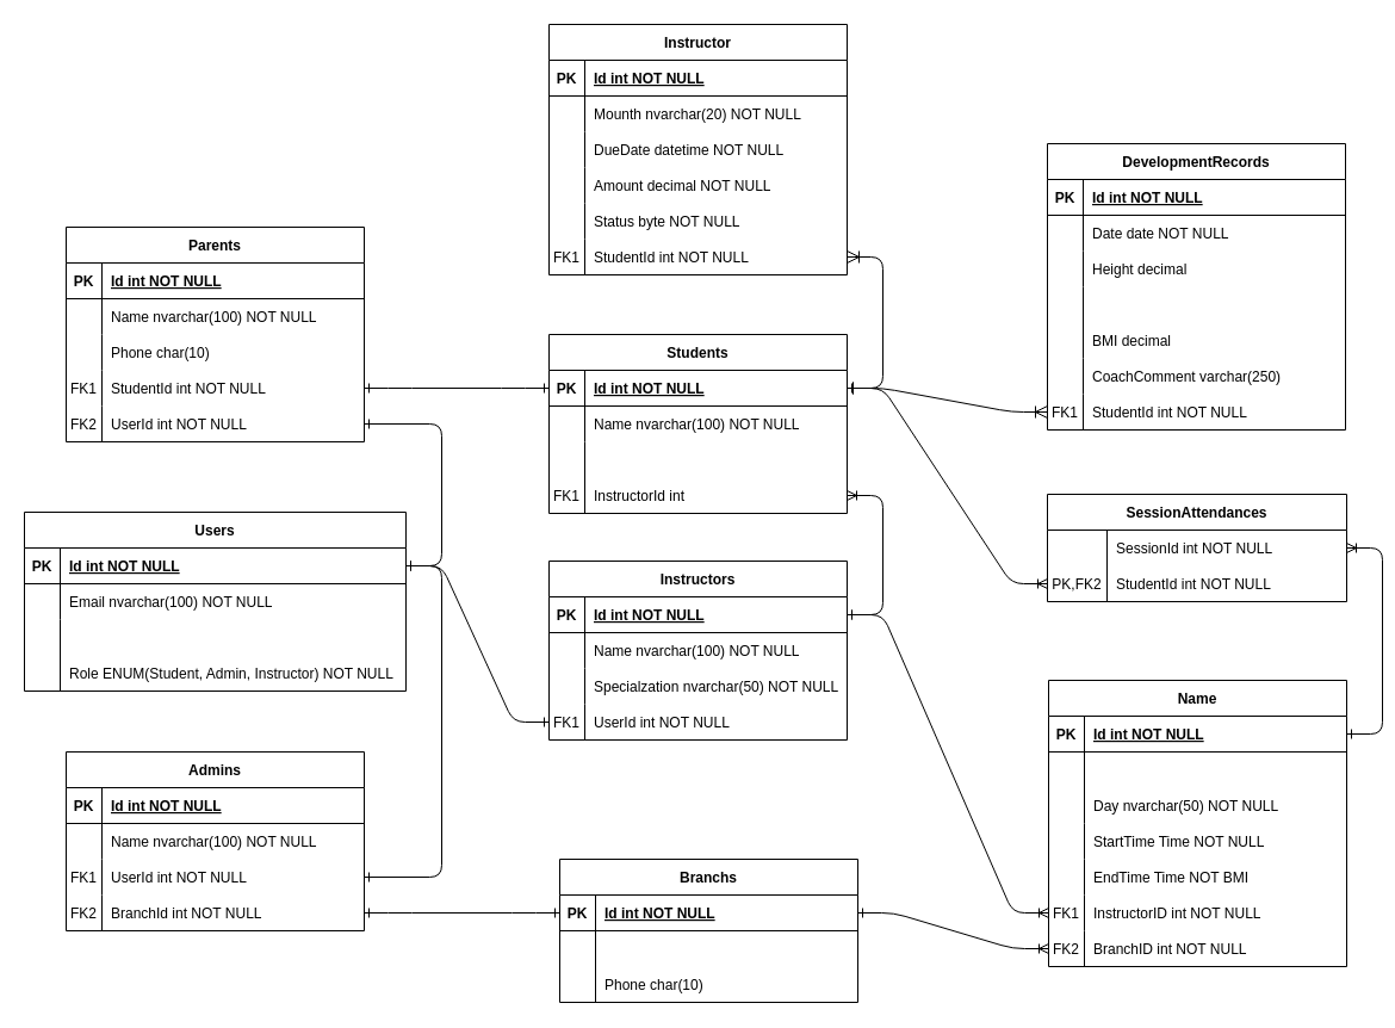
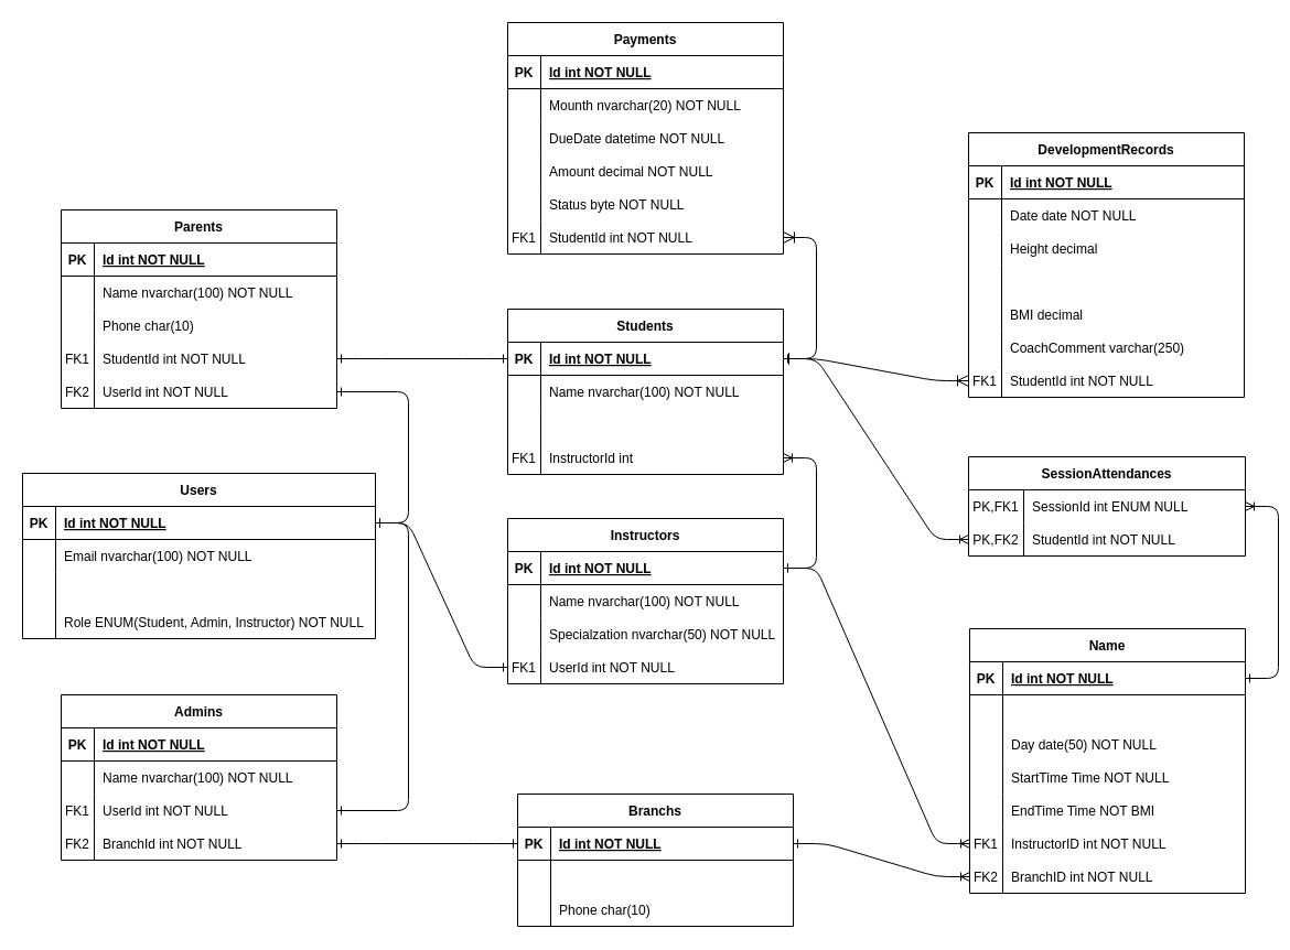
- <mxCell id="70" value="Instructor" style="shape=table;startSize=30;container=1;collapsible=1;childLayout=tableLayout;fixedRows=1;rowLines=0;fontStyle=1;align=center;resizeLast=1;" parent="1" vertex="1"><mxGeometry x="460" width="250" height="210" as="geometry" y="20" /></mxCell>
+ <mxCell id="70" value="Payments" style="shape=table;startSize=30;container=1;collapsible=1;childLayout=tableLayout;fixedRows=1;rowLines=0;fontStyle=1;align=center;resizeLast=1;" parent="1" vertex="1"><mxGeometry x="460" width="250" height="210" as="geometry" y="20" /></mxCell>
+ <mxCell id="124" value="PK,FK1" style="shape=partialRectangle;overflow=hidden;connectable=0;fillColor=none;top=0;left=0;bottom=0;right=0;" parent="123" vertex="1"><mxGeometry width="50.0" height="30" as="geometry"><mxRectangle width="50.0" height="30" as="alternateBounds" /></mxGeometry></mxCell>
- <mxCell id="125" value="SessionId int NOT NULL" style="shape=partialRectangle;overflow=hidden;connectable=0;fillColor=none;top=0;left=0;bottom=0;right=0;align=left;spacingLeft=6;" parent="123" vertex="1"><mxGeometry x="50.0" width="201.0" height="30" as="geometry"><mxRectangle width="201.0" height="30" as="alternateBounds" /></mxGeometry></mxCell>
+ <mxCell id="125" value="SessionId int ENUM NULL" style="shape=partialRectangle;overflow=hidden;connectable=0;fillColor=none;top=0;left=0;bottom=0;right=0;align=left;spacingLeft=6;" parent="123" vertex="1"><mxGeometry x="50.0" width="201.0" height="30" as="geometry"><mxRectangle width="201.0" height="30" as="alternateBounds" /></mxGeometry></mxCell>
- <mxCell id="57" value="Day nvarchar(50) NOT NULL" style="shape=partialRectangle;overflow=hidden;connectable=0;fillColor=none;top=0;left=0;bottom=0;right=0;align=left;spacingLeft=6;" vertex="1" parent="55"><mxGeometry x="30" width="220" height="30" as="geometry"><mxRectangle width="220" height="30" as="alternateBounds" /></mxGeometry></mxCell>
+ <mxCell id="57" value="Day date(50) NOT NULL" style="shape=partialRectangle;overflow=hidden;connectable=0;fillColor=none;top=0;left=0;bottom=0;right=0;align=left;spacingLeft=6;" vertex="1" parent="55"><mxGeometry x="30" width="220" height="30" as="geometry"><mxRectangle width="220" height="30" as="alternateBounds" /></mxGeometry></mxCell>
